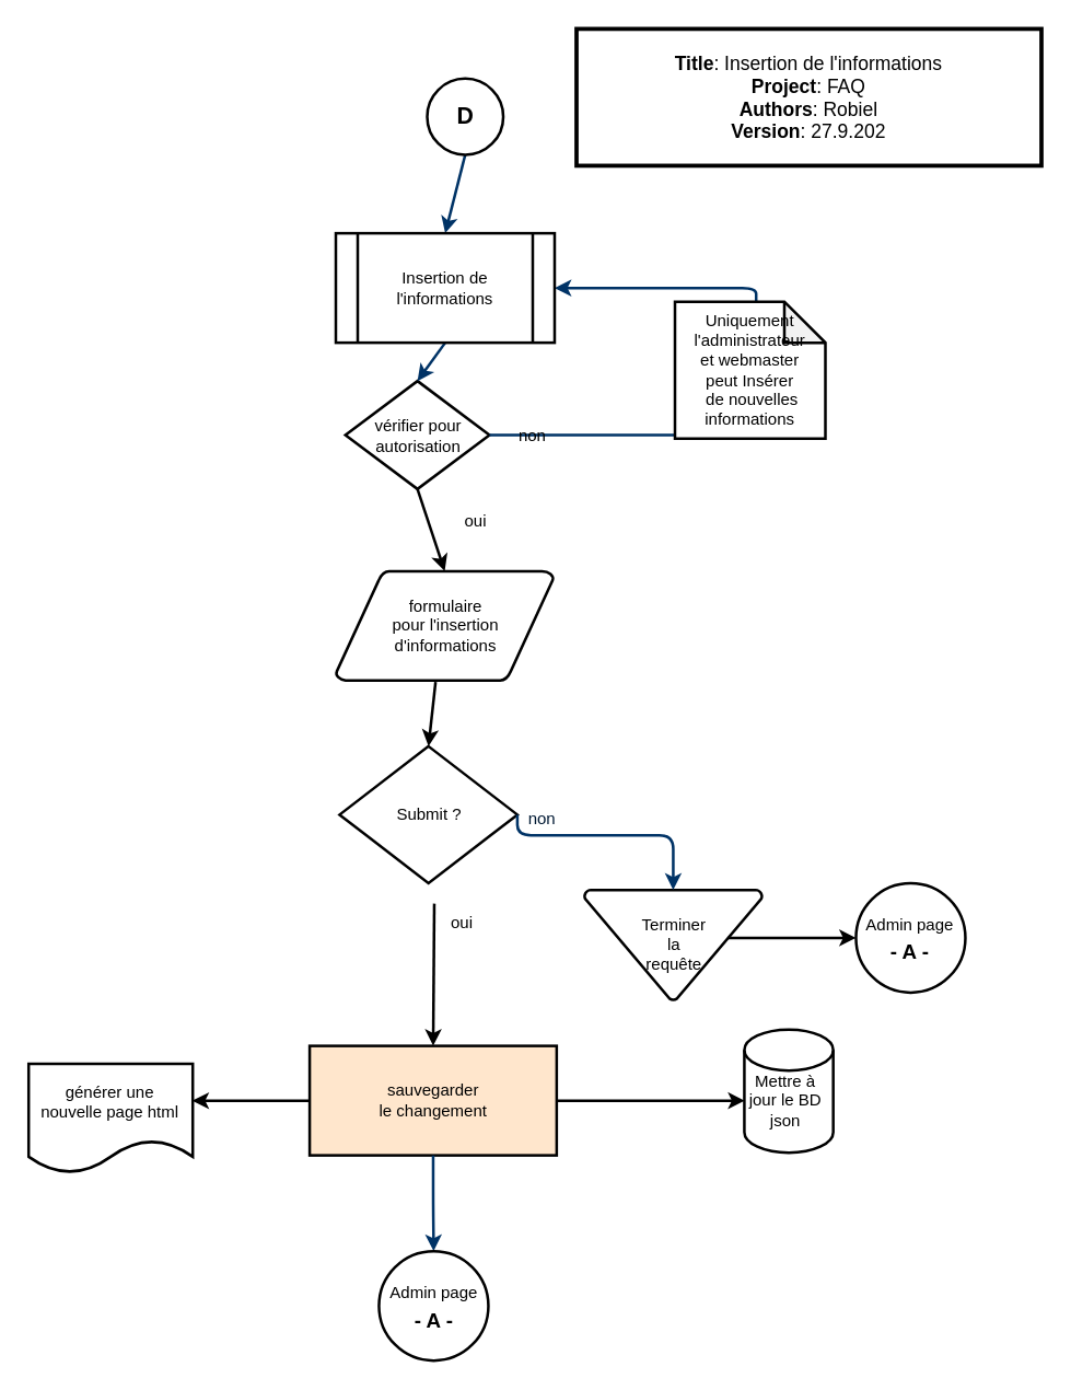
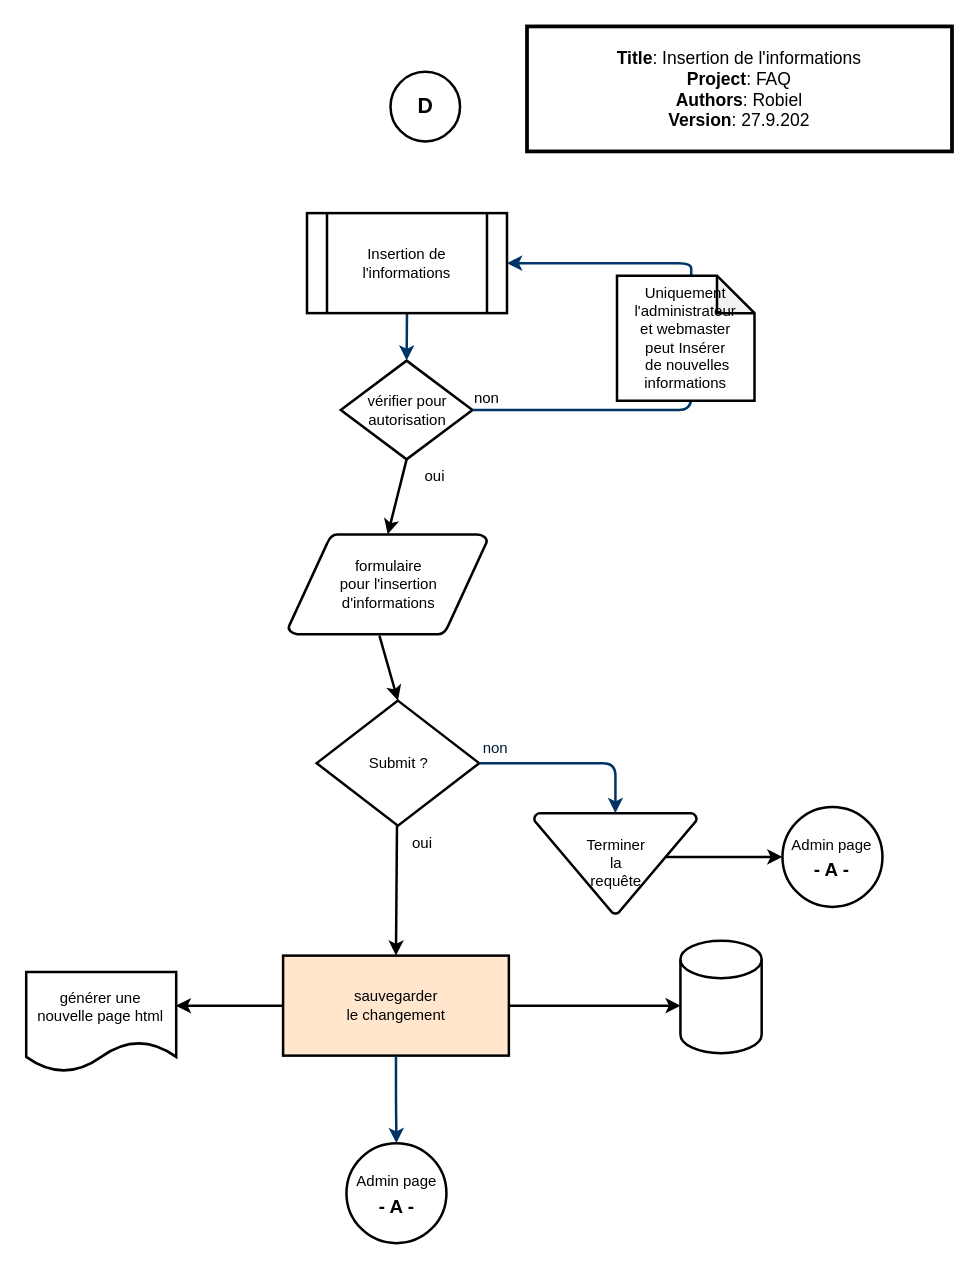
- <mxCell id="3" style="fontStyle=1;strokeColor=#003366;strokeWidth=2;html=1;exitX=0.5;exitY=1;exitDx=0;exitDy=0;entryX=0.5;entryY=0;entryDx=0;entryDy=0;" parent="1" source="23" edge="1" target="22"><mxGeometry relative="1" as="geometry"><mxPoint x="423" y="128" as="targetPoint" /><mxPoint x="327.37" y="130" as="sourcePoint" /></mxGeometry></mxCell>
- <mxCell id="2" value="&lt;div style=&quot;&quot;&gt;vérifier pour&lt;/div&gt;&lt;div style=&quot;&quot;&gt;autorisation&lt;/div&gt;" style="shape=mxgraph.flowchart.decision;strokeWidth=2;gradientColor=none;gradientDirection=north;fontStyle=0;html=1;" parent="1" vertex="1"><mxGeometry x="252" y="278" width="105.37" height="79" as="geometry" /></mxCell>
+ <mxCell id="2" value="&lt;div style=&quot;&quot;&gt;vérifier pour&lt;/div&gt;&lt;div style=&quot;&quot;&gt;autorisation&lt;/div&gt;" style="shape=mxgraph.flowchart.decision;strokeWidth=2;gradientColor=none;gradientDirection=north;fontStyle=0;html=1;" parent="1" vertex="1"><mxGeometry x="272" y="288" width="105.37" height="79" as="geometry" /></mxCell>
- <mxCell id="18" value="formulaire &lt;br&gt;pour&amp;nbsp;l'insertion &lt;br&gt;d'informations" style="shape=mxgraph.flowchart.data;strokeWidth=2;gradientColor=none;gradientDirection=north;fontStyle=0;html=1;" parent="1" vertex="1"><mxGeometry x="245.12" y="417" width="159" height="80" as="geometry" /></mxCell>
+ <mxCell id="18" value="formulaire &lt;br&gt;pour&amp;nbsp;l'insertion &lt;br&gt;d'informations" style="shape=mxgraph.flowchart.data;strokeWidth=2;gradientColor=none;gradientDirection=north;fontStyle=0;html=1;" parent="1" vertex="1"><mxGeometry x="230.12" y="427" width="159" height="80" as="geometry" /></mxCell>
- <mxCell id="8" value="Submit ?" style="shape=mxgraph.flowchart.decision;strokeWidth=2;gradientColor=none;gradientDirection=north;fontStyle=0;html=1;" parent="1" vertex="1"><mxGeometry x="247.74" y="545" width="130" height="100" as="geometry" /></mxCell>
+ <mxCell id="8" value="Submit ?" style="shape=mxgraph.flowchart.decision;strokeWidth=2;gradientColor=none;gradientDirection=north;fontStyle=0;html=1;" parent="1" vertex="1"><mxGeometry x="252.74" y="560" width="130" height="100" as="geometry" /></mxCell>
- <mxCell id="15" value="Mettre à jour le BD json" style="text;html=1;strokeColor=none;fillColor=none;align=center;verticalAlign=middle;whiteSpace=wrap;rounded=0;strokeWidth=2;" parent="1" vertex="1"><mxGeometry x="543.74" y="789" width="60" height="30" as="geometry" /></mxCell>
